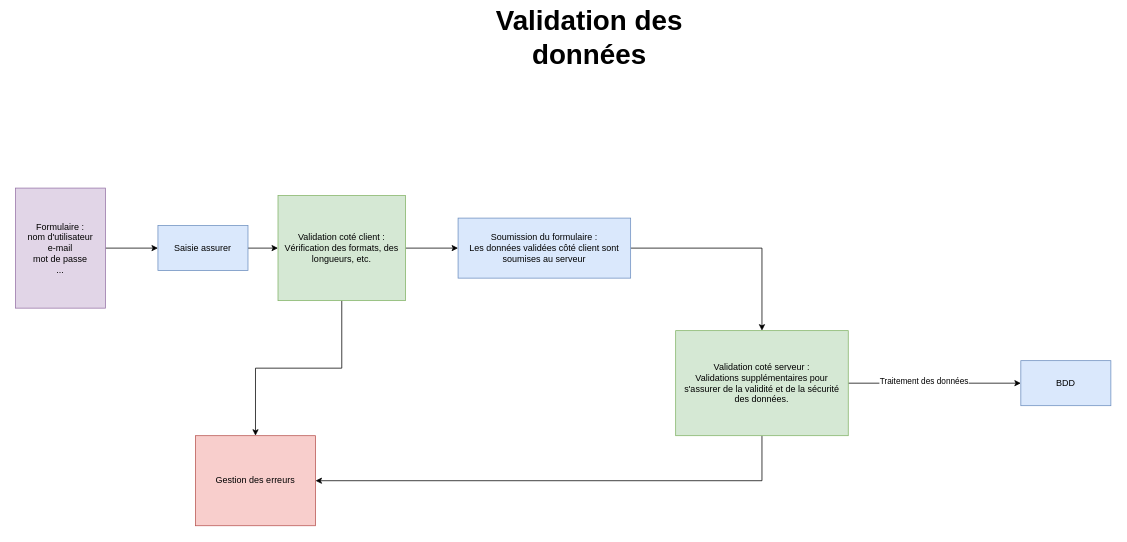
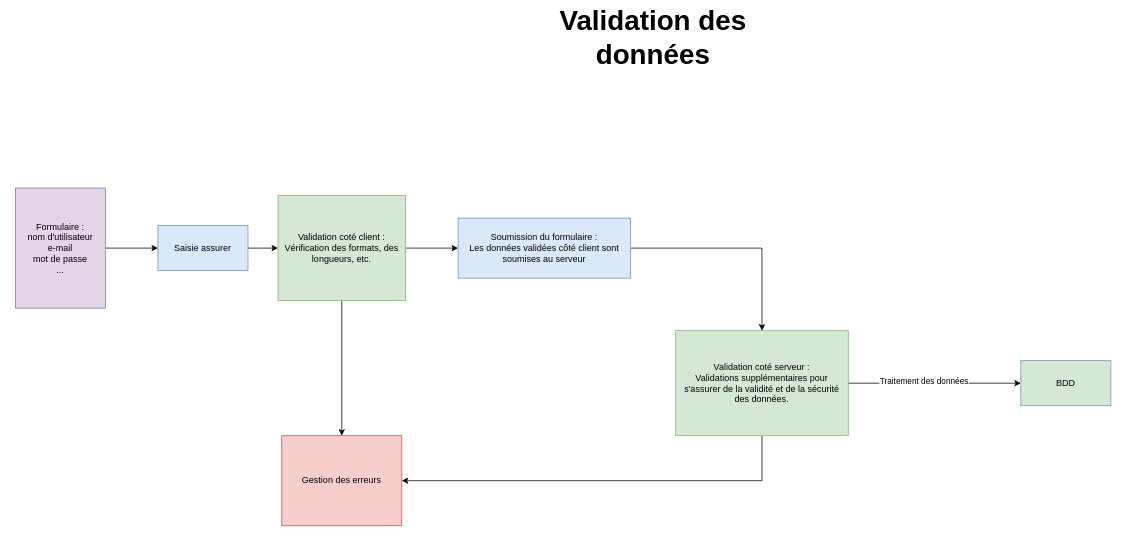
- <mxCell id="4" value="Validation des données" style="text;html=1;align=center;verticalAlign=middle;whiteSpace=wrap;rounded=0;fontSize=37;fontStyle=1" vertex="1" parent="1"><mxGeometry x="605" y="20" width="360" height="60" as="geometry" /></mxCell>
+ <mxCell id="4" value="Validation des données" style="text;html=1;align=center;verticalAlign=middle;whiteSpace=wrap;rounded=0;fontSize=37;fontStyle=1" vertex="1" parent="1"><mxGeometry x="690" y="20" width="360" height="60" as="geometry" /></mxCell>
- <mxCell id="17" value="BDD" style="rounded=0;whiteSpace=wrap;html=1;fillColor=#dae8fc;strokeColor=#6c8ebf;" vertex="1" parent="1"><mxGeometry x="1360" y="480" width="120" height="60" as="geometry" /></mxCell>
+ <mxCell id="17" value="BDD" style="rounded=0;whiteSpace=wrap;html=1;fillColor=#d5e8d4;strokeColor=#6c8ebf;" vertex="1" parent="1"><mxGeometry x="1360" y="480" width="120" height="60" as="geometry" /></mxCell>
- <mxCell id="10" value="Gestion des erreurs" style="rounded=0;whiteSpace=wrap;html=1;fillColor=#f8cecc;strokeColor=#b85450;" vertex="1" parent="1"><mxGeometry x="260" y="580" width="160" height="120" as="geometry" /></mxCell>
+ <mxCell id="10" value="Gestion des erreurs" style="rounded=0;whiteSpace=wrap;html=1;fillColor=#f8cecc;strokeColor=#b85450;" vertex="1" parent="1"><mxGeometry x="375" y="580" width="160" height="120" as="geometry" /></mxCell>
